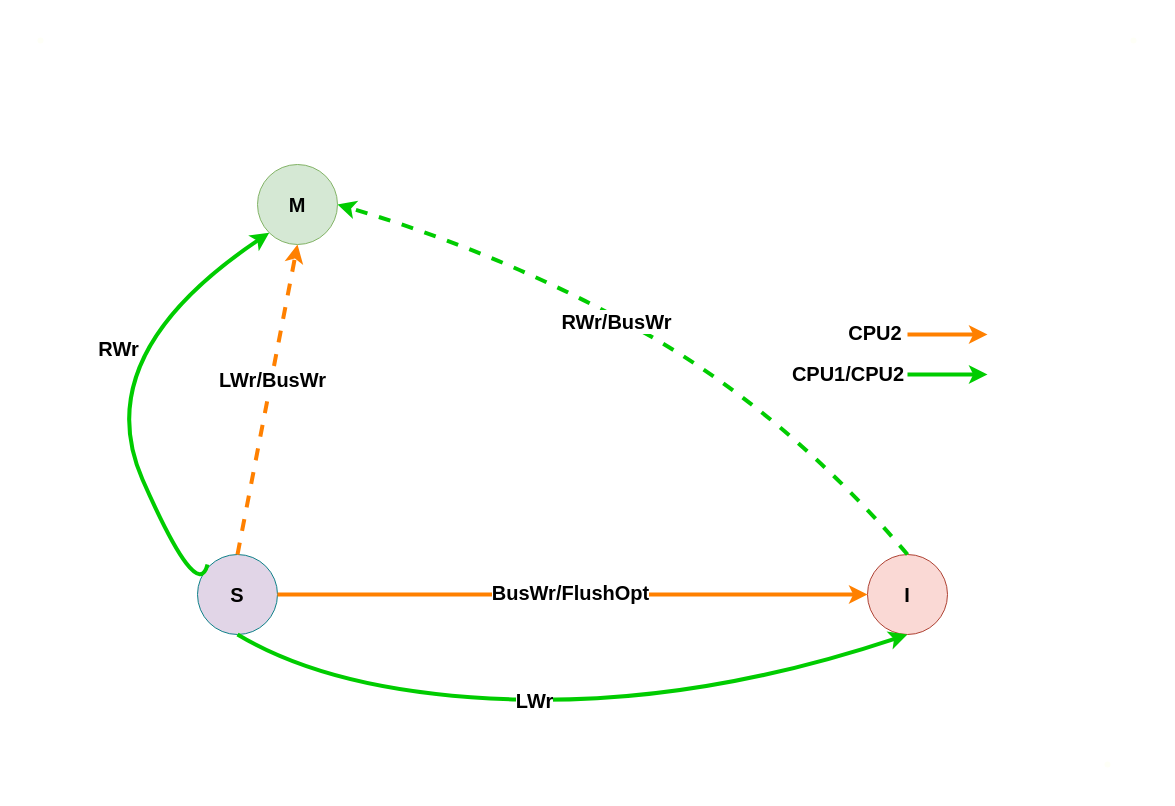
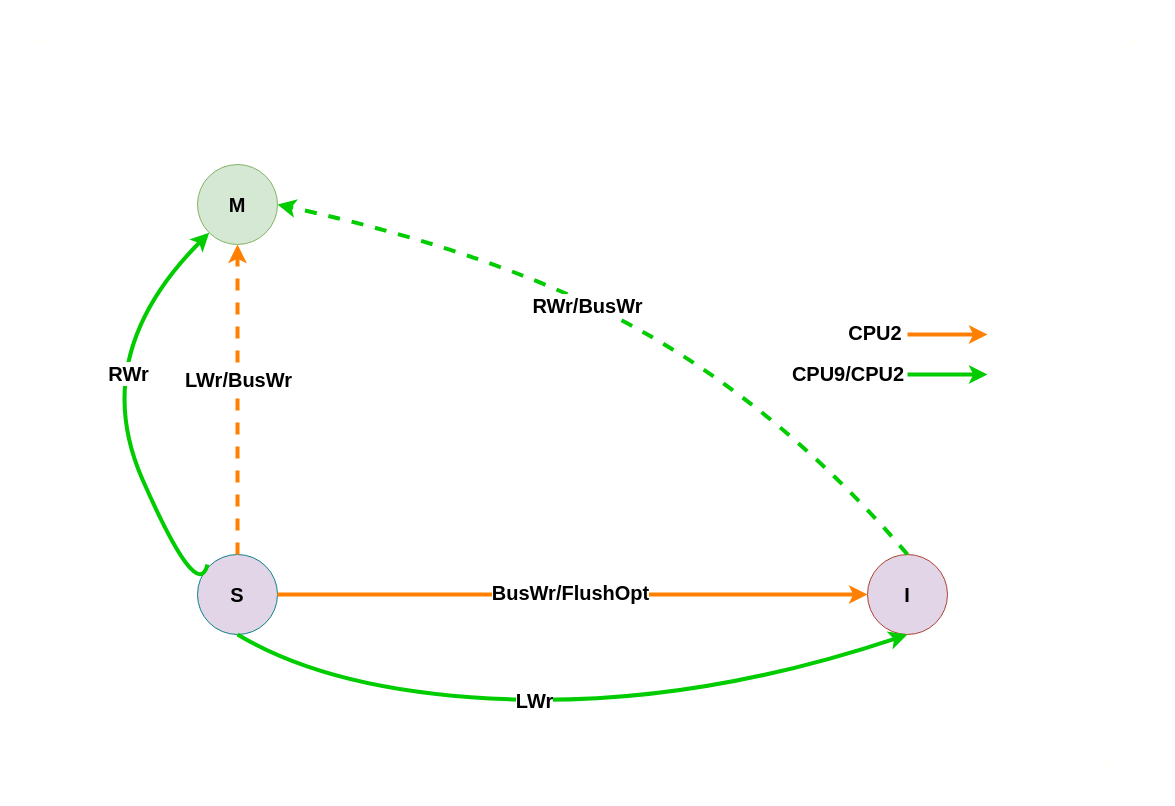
- <mxCell id="2" value="M" style="ellipse;whiteSpace=wrap;html=1;aspect=fixed;fontSize=20;fontStyle=1;fillColor=#d5e8d4;strokeColor=#82b366;" parent="1" vertex="1"><mxGeometry x="257" y="164" width="80" height="80" as="geometry" /></mxCell>
+ <mxCell id="2" value="M" style="ellipse;whiteSpace=wrap;html=1;aspect=fixed;fontSize=20;fontStyle=1;fillColor=#d5e8d4;strokeColor=#82b366;" parent="1" vertex="1"><mxGeometry x="197" y="164" width="80" height="80" as="geometry" /></mxCell>
- <mxCell id="19" value="CPU1/CPU2" style="text;html=1;strokeColor=none;fillColor=none;align=center;verticalAlign=middle;whiteSpace=wrap;rounded=0;fontSize=20;fontColor=#000000;fontStyle=1" vertex="1" parent="1"><mxGeometry x="793" y="358" width="110" height="30" as="geometry" /></mxCell>
+ <mxCell id="19" value="CPU9/CPU2" style="text;html=1;strokeColor=none;fillColor=none;align=center;verticalAlign=middle;whiteSpace=wrap;rounded=0;fontSize=20;fontColor=#000000;fontStyle=1" vertex="1" parent="1"><mxGeometry x="793" y="358" width="110" height="30" as="geometry" /></mxCell>
- <mxCell id="4" value="I" style="ellipse;whiteSpace=wrap;html=1;aspect=fixed;fontStyle=1;fontSize=20;fillColor=#fad9d5;strokeColor=#ae4132;" parent="1" vertex="1"><mxGeometry x="867" y="554" width="80" height="80" as="geometry" /></mxCell>
+ <mxCell id="4" value="I" style="ellipse;whiteSpace=wrap;html=1;aspect=fixed;fontStyle=1;fontSize=20;fillColor=#e1d5e7;strokeColor=#ae4132;" parent="1" vertex="1"><mxGeometry x="867" y="554" width="80" height="80" as="geometry" /></mxCell>
